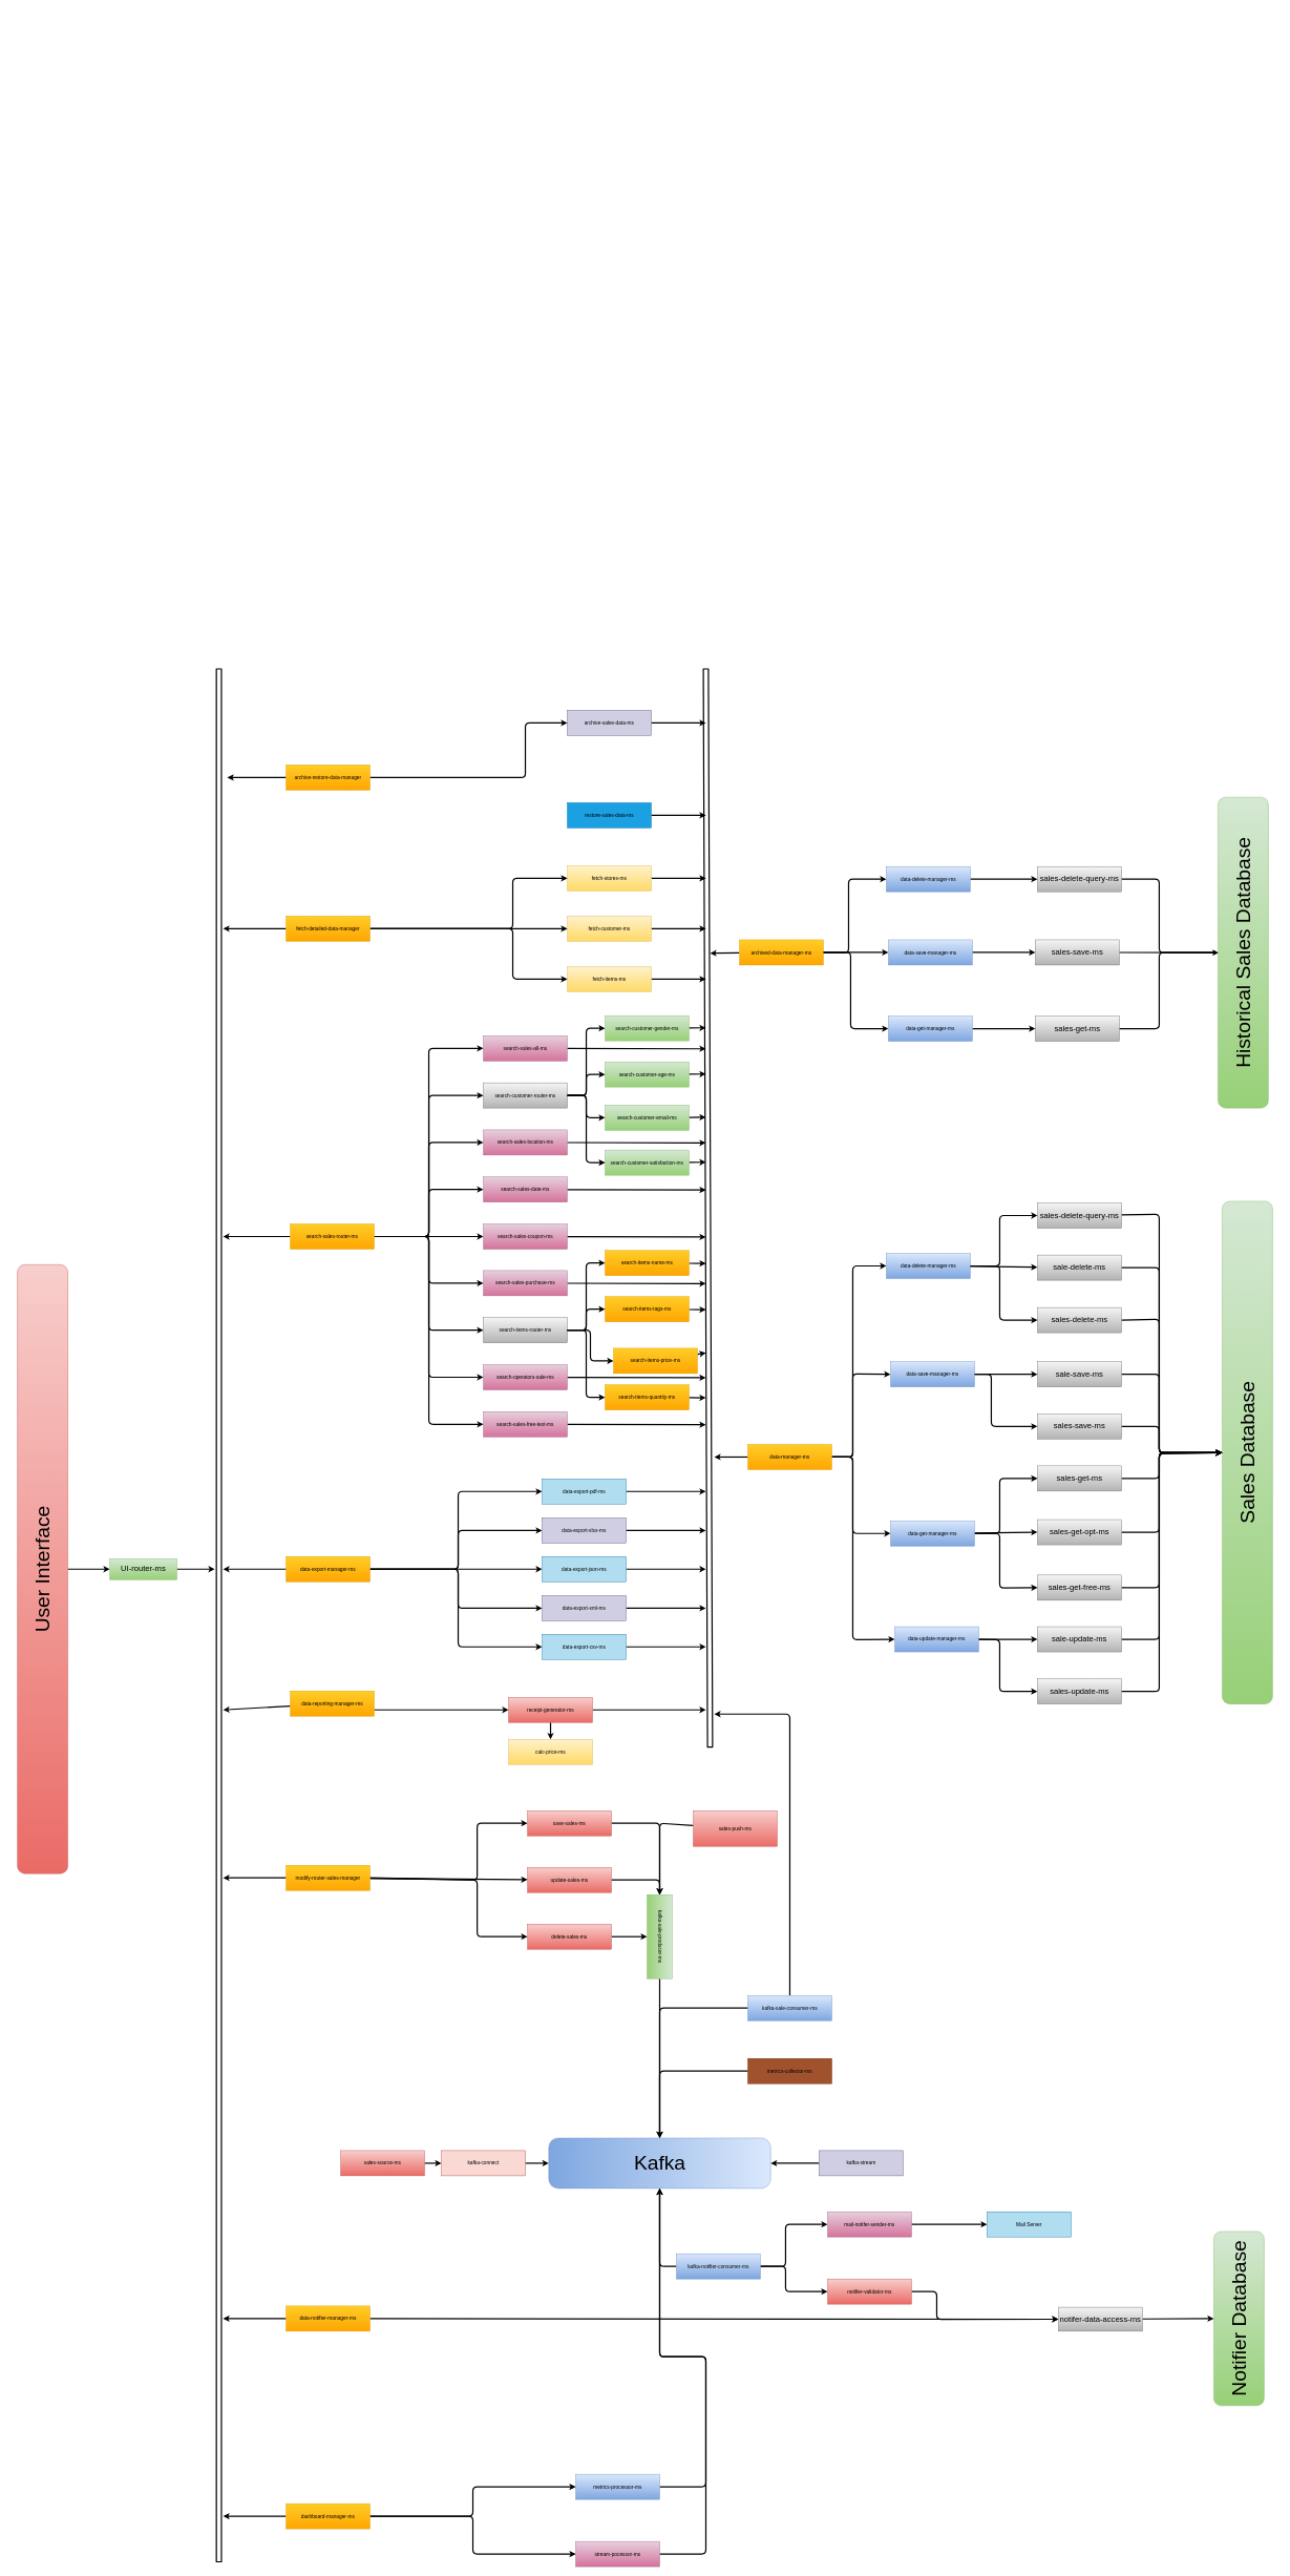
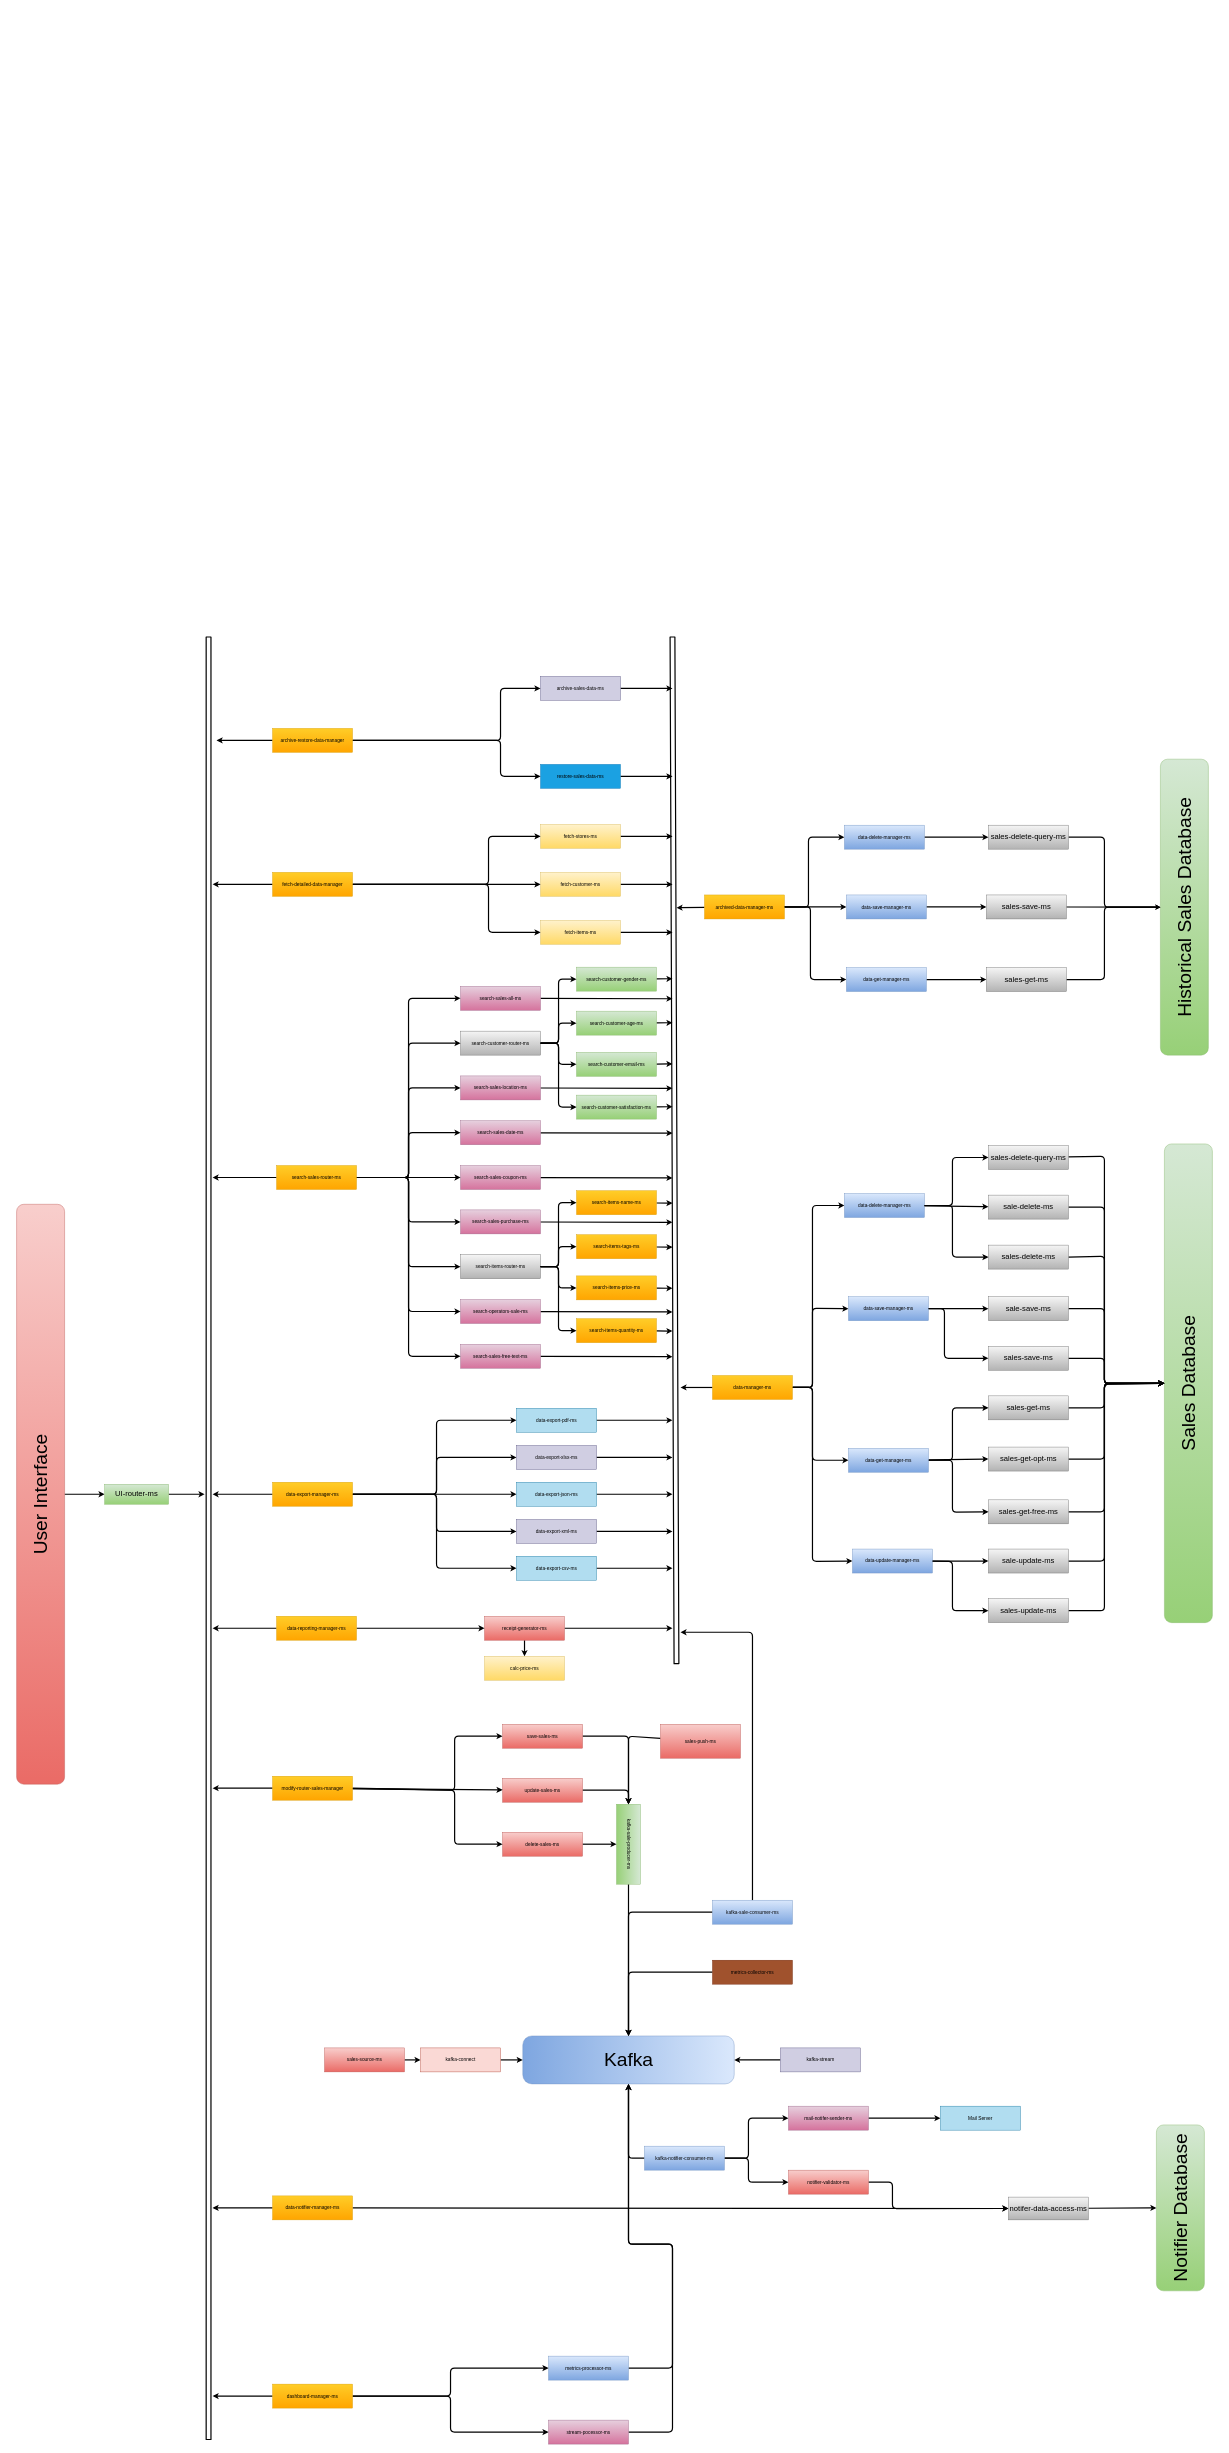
+ <mxCell id="119" style="edgeStyle=none;html=1;entryX=0;entryY=0.5;entryDx=0;entryDy=0;strokeWidth=3;" parent="1" source="121" target="117" edge="1"><mxGeometry relative="1" as="geometry"><Array as="points"><mxPoint x="1230" y="1850" /><mxPoint x="1230" y="1940" /></Array></mxGeometry></mxCell>
- <mxCell id="84" value="&lt;span style=&quot;color: rgb(0, 0, 0);&quot;&gt;search-items-price-ms&lt;/span&gt;" style="rounded=0;whiteSpace=wrap;html=1;fillColor=#ffcd28;gradientColor=#ffa500;strokeColor=#d79b00;" parent="1" vertex="1"><mxGeometry x="1440" y="3209" width="200" height="60" as="geometry" /></mxCell>
+ <mxCell id="84" value="&lt;span style=&quot;color: rgb(0, 0, 0);&quot;&gt;search-items-price-ms&lt;/span&gt;" style="rounded=0;whiteSpace=wrap;html=1;fillColor=#ffcd28;gradientColor=#ffa500;strokeColor=#d79b00;" parent="1" vertex="1"><mxGeometry x="1420" y="3189" width="200" height="60" as="geometry" /></mxCell>
- <mxCell id="38" value="&lt;span style=&quot;color: rgb(0, 0, 0);&quot;&gt;data-reporting-manager-ms&lt;/span&gt;" style="rounded=0;whiteSpace=wrap;html=1;fillColor=#ffcd28;gradientColor=#ffa500;strokeColor=#d79b00;" parent="1" vertex="1"><mxGeometry x="670" y="4025" width="200" height="60" as="geometry" /></mxCell>
+ <mxCell id="38" value="&lt;span style=&quot;color: rgb(0, 0, 0);&quot;&gt;data-reporting-manager-ms&lt;/span&gt;" style="rounded=0;whiteSpace=wrap;html=1;fillColor=#ffcd28;gradientColor=#ffa500;strokeColor=#d79b00;" parent="1" vertex="1"><mxGeometry x="670" y="4040" width="200" height="60" as="geometry" /></mxCell>
